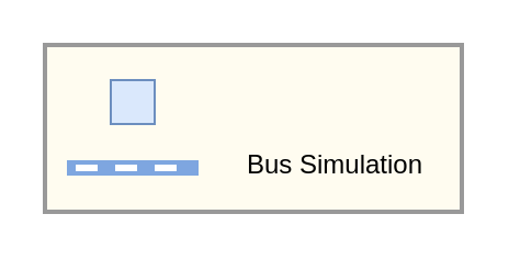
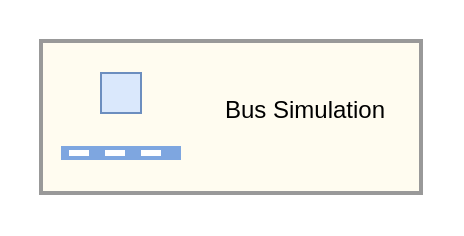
- <mxCell id="6" value="&lt;div&gt;Bus Simulation&lt;/div&gt;" style="text;html=1;strokeColor=none;fillColor=none;align=center;verticalAlign=middle;whiteSpace=wrap;rounded=0;" vertex="1" parent="1"><mxGeometry x="105" y="60" width="95" height="30" as="geometry" /></mxCell>
+ <mxCell id="6" value="&lt;div&gt;Bus Simulation&lt;/div&gt;" style="text;html=1;strokeColor=none;fillColor=none;align=center;verticalAlign=middle;whiteSpace=wrap;rounded=0;" vertex="1" parent="1"><mxGeometry x="105" y="40" width="95" height="30" as="geometry" /></mxCell>
